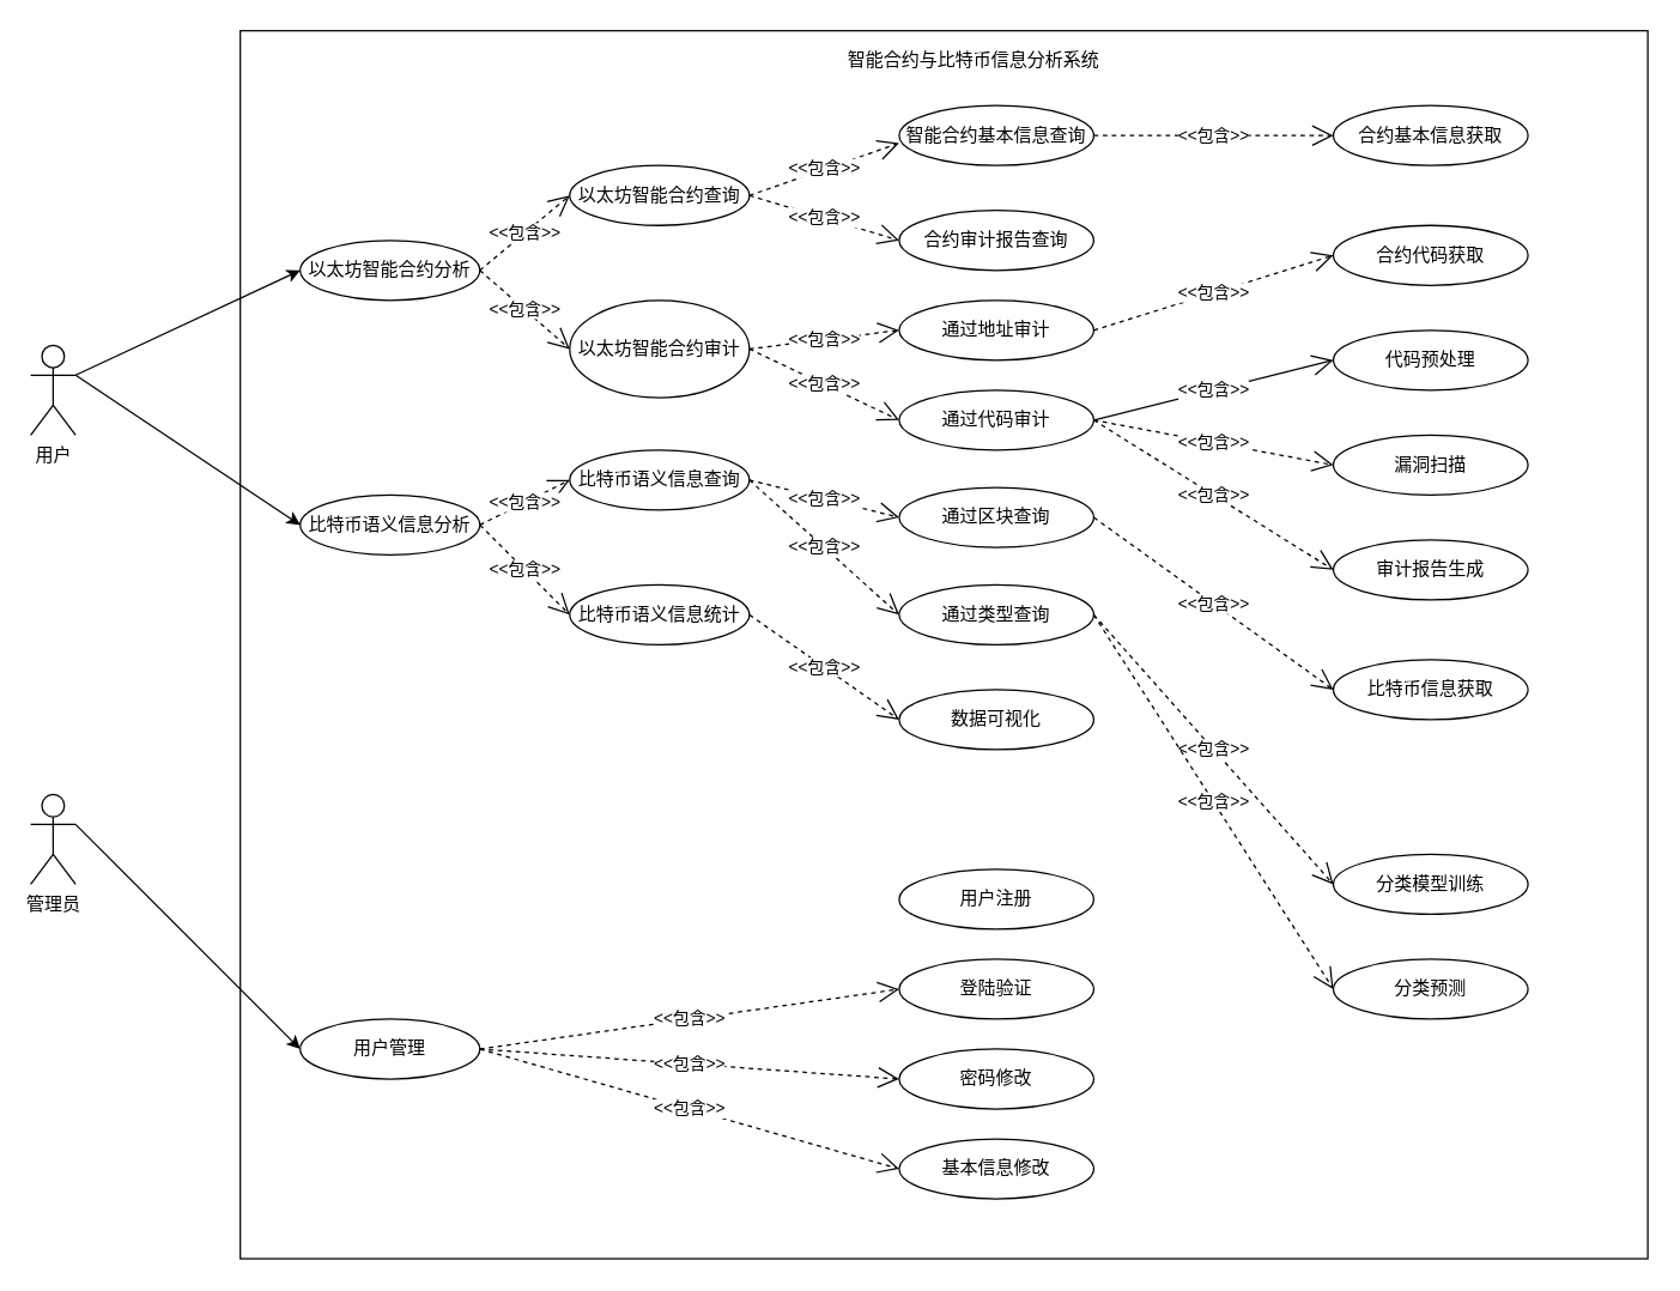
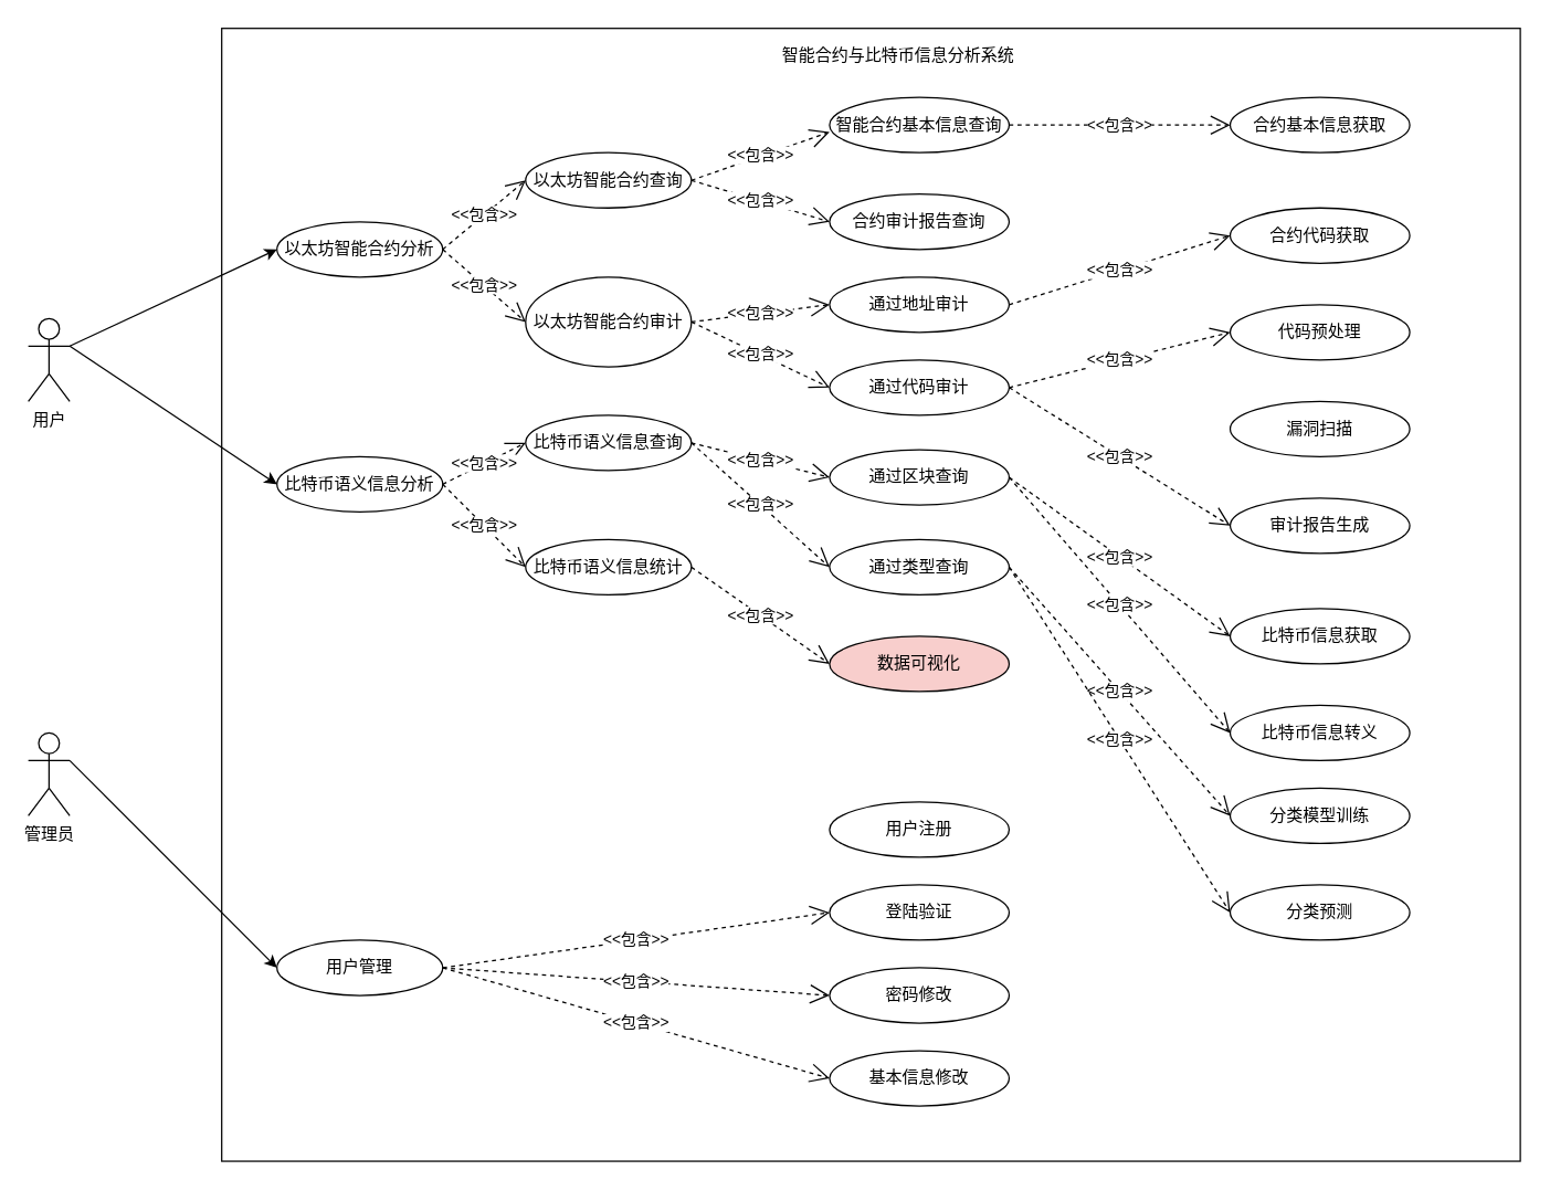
- <mxCell id="43" value="&amp;lt;&amp;lt;包含&amp;gt;&amp;gt;" style="endArrow=open;endSize=12;dashed=0;html=1;exitX=1;exitY=0.5;exitDx=0;exitDy=0;entryX=0;entryY=0.5;entryDx=0;entryDy=0;" parent="1" source="12" target="34" edge="1"><mxGeometry width="160" relative="1" as="geometry"><mxPoint x="670" y="240" as="sourcePoint" /><mxPoint x="790" y="170" as="targetPoint" /><Array as="points" /></mxGeometry></mxCell>
+ <mxCell id="43" value="&amp;lt;&amp;lt;包含&amp;gt;&amp;gt;" style="endArrow=open;endSize=12;dashed=1;html=1;exitX=1;exitY=0.5;exitDx=0;exitDy=0;entryX=0;entryY=0.5;entryDx=0;entryDy=0;" parent="1" source="12" target="34" edge="1"><mxGeometry width="160" relative="1" as="geometry"><mxPoint x="670" y="240" as="sourcePoint" /><mxPoint x="790" y="170" as="targetPoint" /><Array as="points" /></mxGeometry></mxCell>
- <mxCell id="44" value="&amp;lt;&amp;lt;包含&amp;gt;&amp;gt;" style="endArrow=open;endSize=12;dashed=1;html=1;entryX=0;entryY=0.5;entryDx=0;entryDy=0;exitX=1;exitY=0.5;exitDx=0;exitDy=0;" parent="1" target="35" edge="1" source="12"><mxGeometry width="160" relative="1" as="geometry"><mxPoint x="660" y="290" as="sourcePoint" /><mxPoint x="810" y="290" as="targetPoint" /><Array as="points" /></mxGeometry></mxCell>
+ <mxCell id="47" value="&amp;lt;&amp;lt;包含&amp;gt;&amp;gt;" style="endArrow=open;endSize=12;dashed=1;html=1;entryX=0;entryY=0.5;entryDx=0;entryDy=0;exitX=1;exitY=0.5;exitDx=0;exitDy=0;" parent="1" source="14" target="38" edge="1"><mxGeometry width="160" relative="1" as="geometry"><mxPoint x="660" y="360" as="sourcePoint" /><mxPoint x="790" y="340" as="targetPoint" /><Array as="points" /></mxGeometry></mxCell>
- <mxCell id="50" value="数据可视化" style="ellipse;whiteSpace=wrap;html=1;" parent="1" vertex="1"><mxGeometry x="600" y="460" width="130" height="40" as="geometry" /></mxCell>
+ <mxCell id="50" value="数据可视化" style="ellipse;whiteSpace=wrap;html=1;fillColor=#f8cecc;" parent="1" vertex="1"><mxGeometry x="600" y="460" width="130" height="40" as="geometry" /></mxCell>
+ <mxCell id="38" value="比特币信息转义" style="ellipse;whiteSpace=wrap;html=1;" parent="1" vertex="1"><mxGeometry x="890" y="510" width="130" height="40" as="geometry" /></mxCell>
